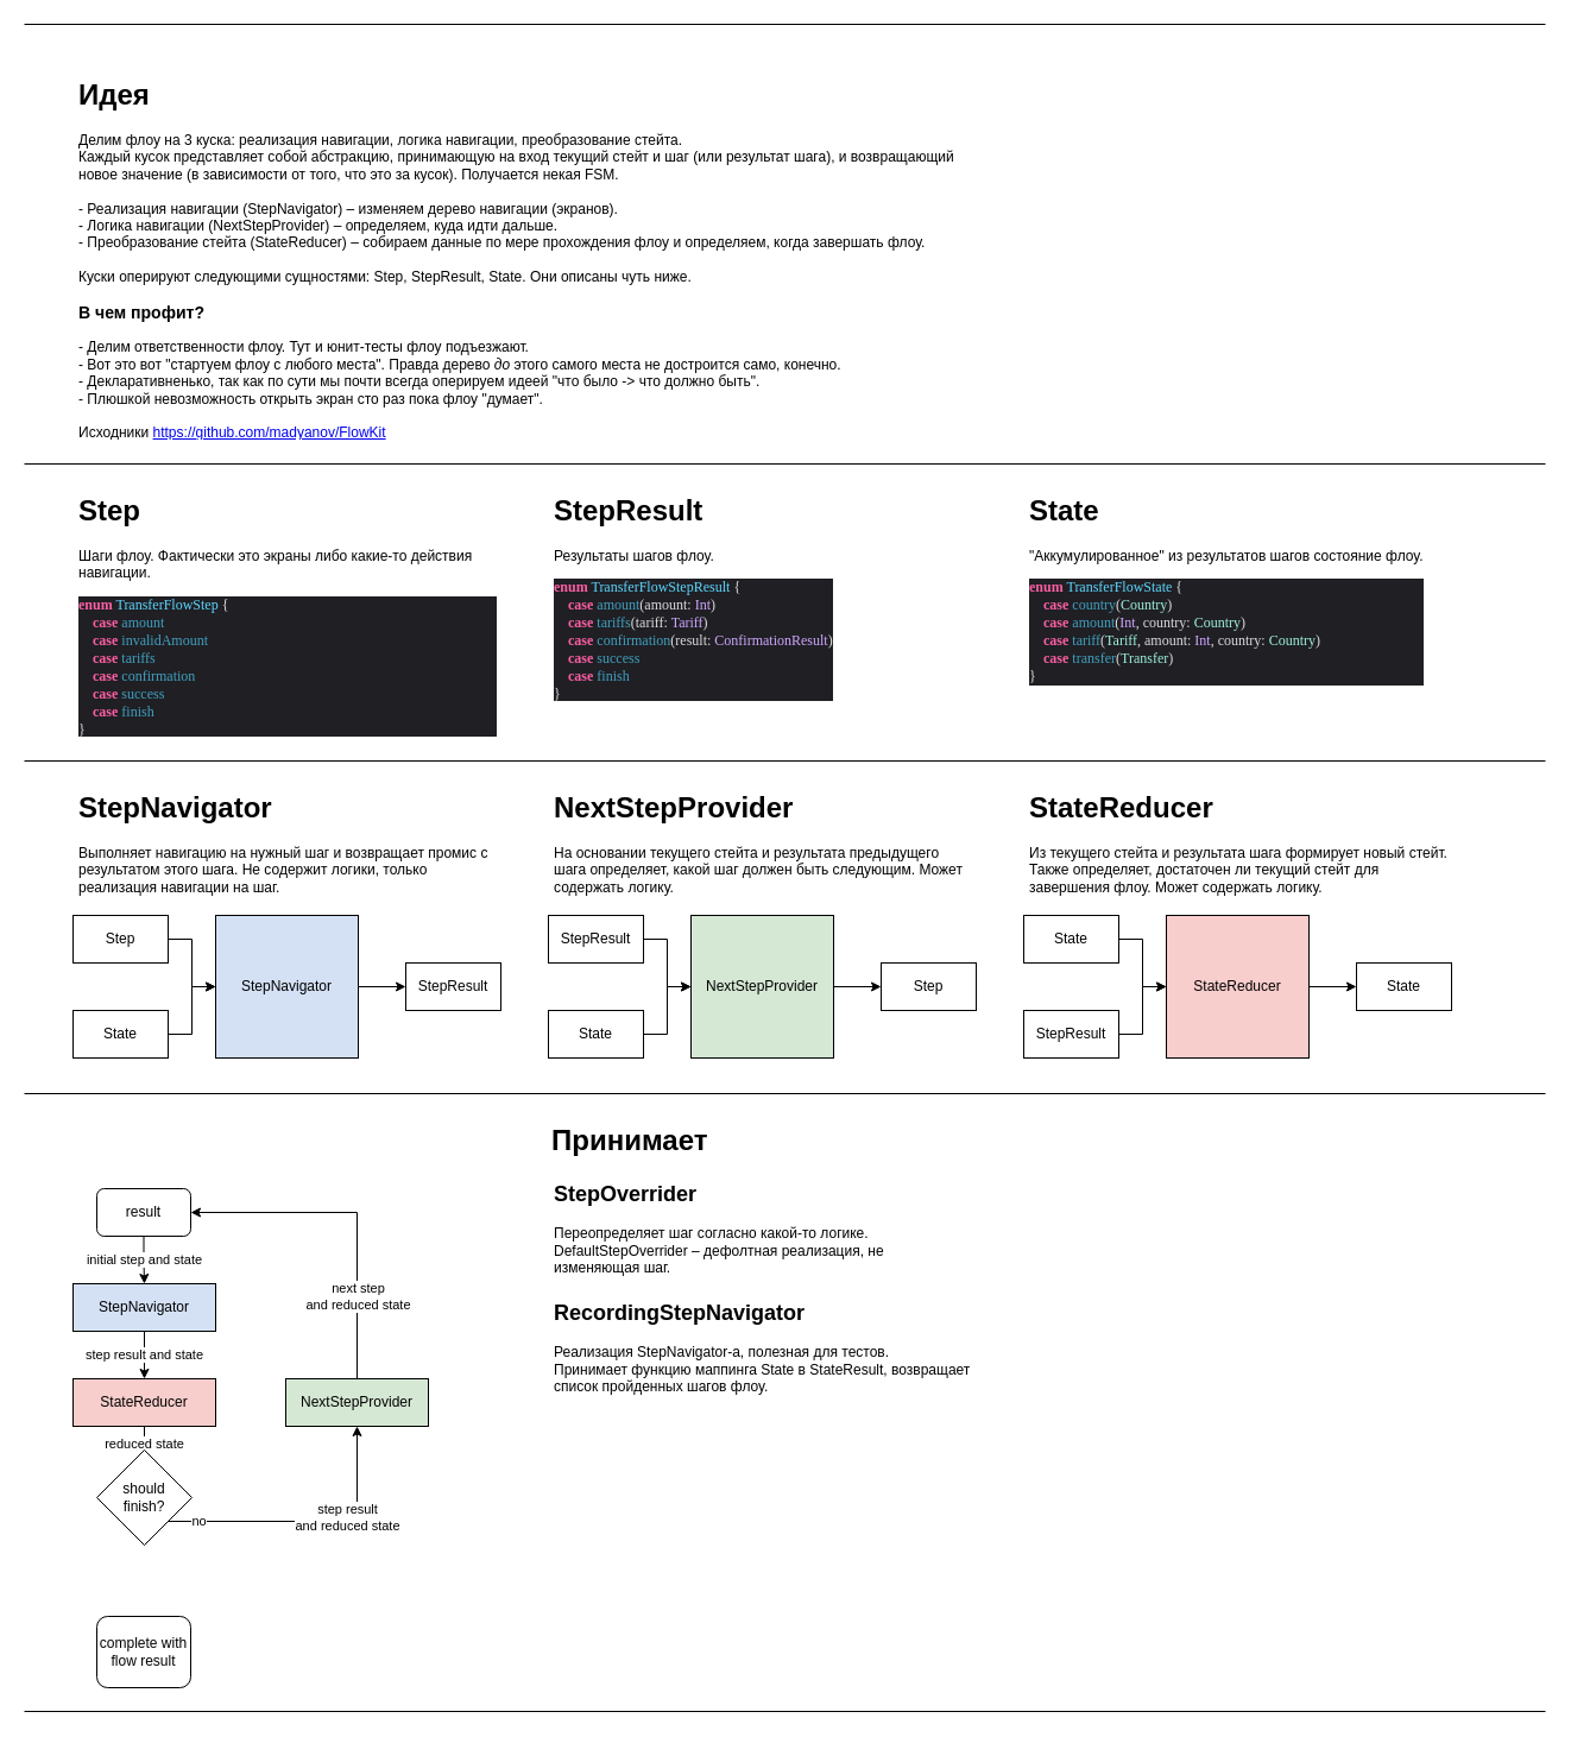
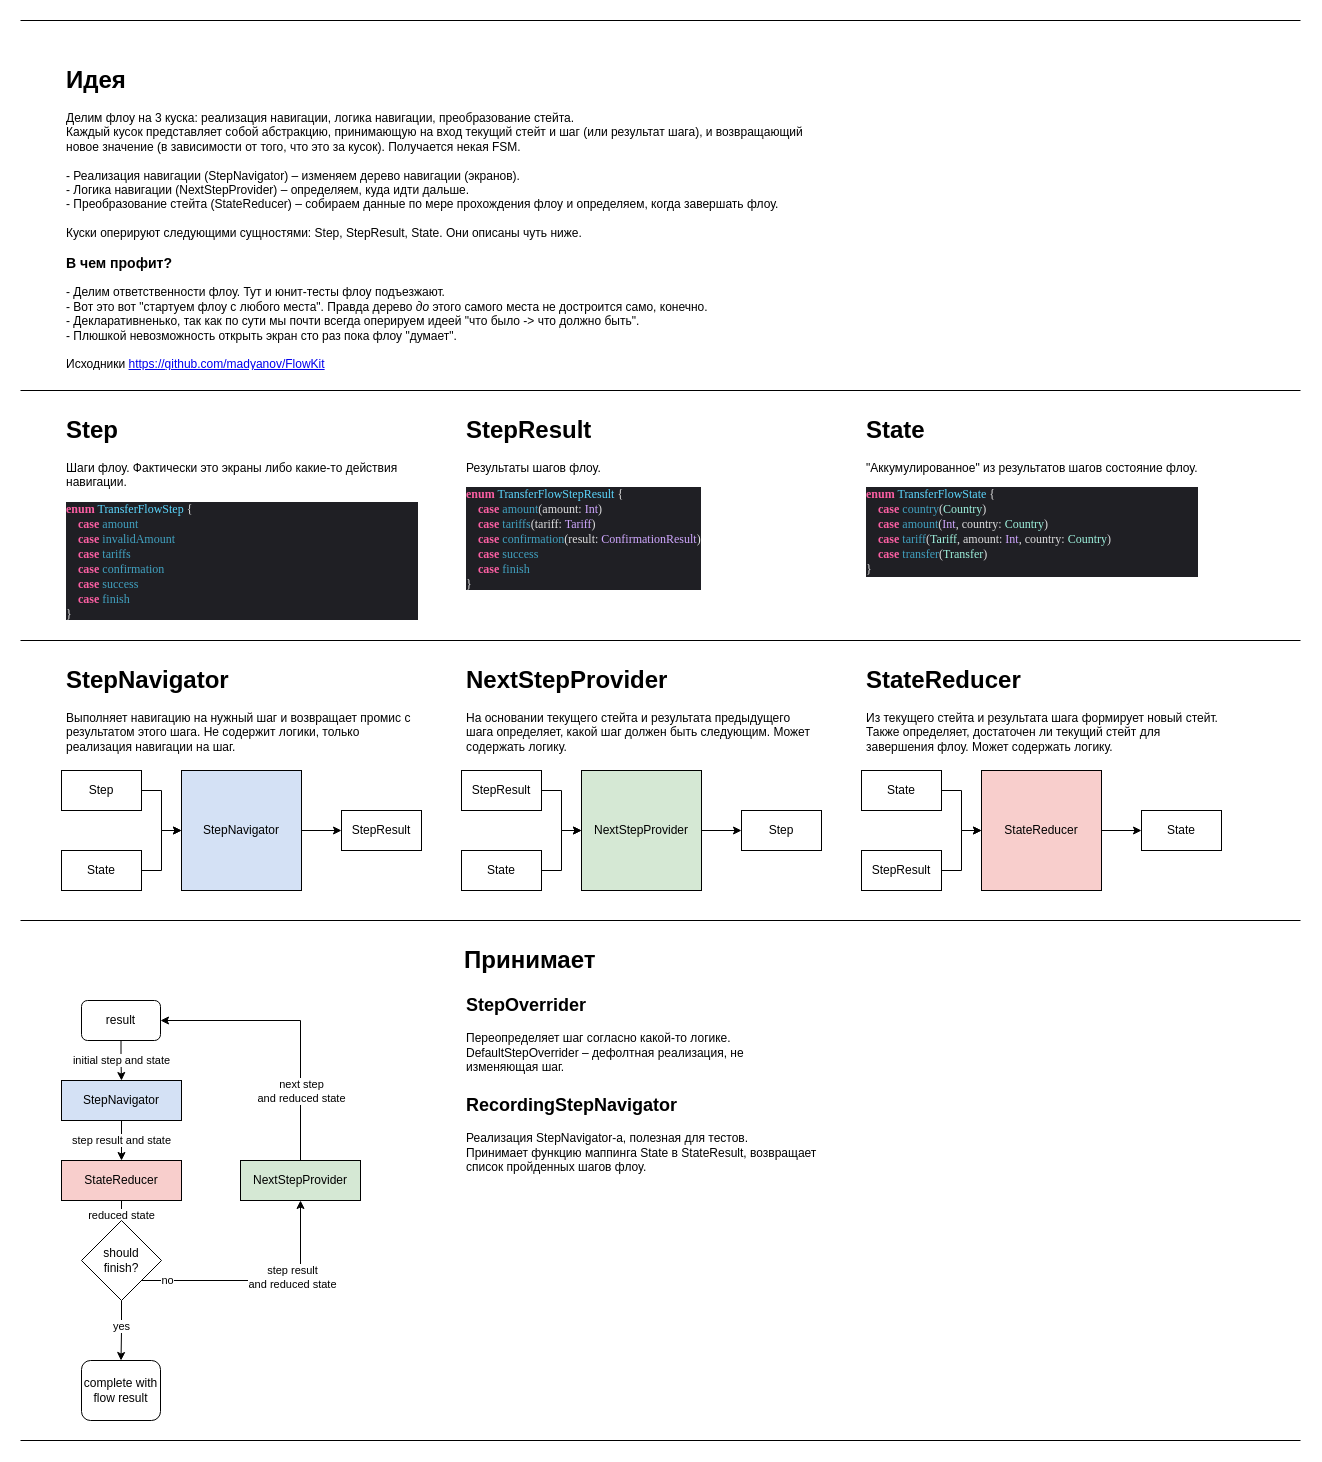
+ <mxCell id="37" style="edgeStyle=orthogonalEdgeStyle;rounded=0;orthogonalLoop=1;jettySize=auto;html=1;entryX=0.5;entryY=0;entryDx=0;entryDy=0;" parent="1" source="42" target="43" edge="1"><mxGeometry relative="1" as="geometry" /></mxCell>
+ <mxCell id="38" value="yes" style="edgeLabel;html=1;align=center;verticalAlign=middle;resizable=0;points=[];" parent="37" vertex="1" connectable="0"><mxGeometry x="-0.111" y="-1" relative="1" as="geometry"><mxPoint y="-2" as="offset" /></mxGeometry></mxCell>
